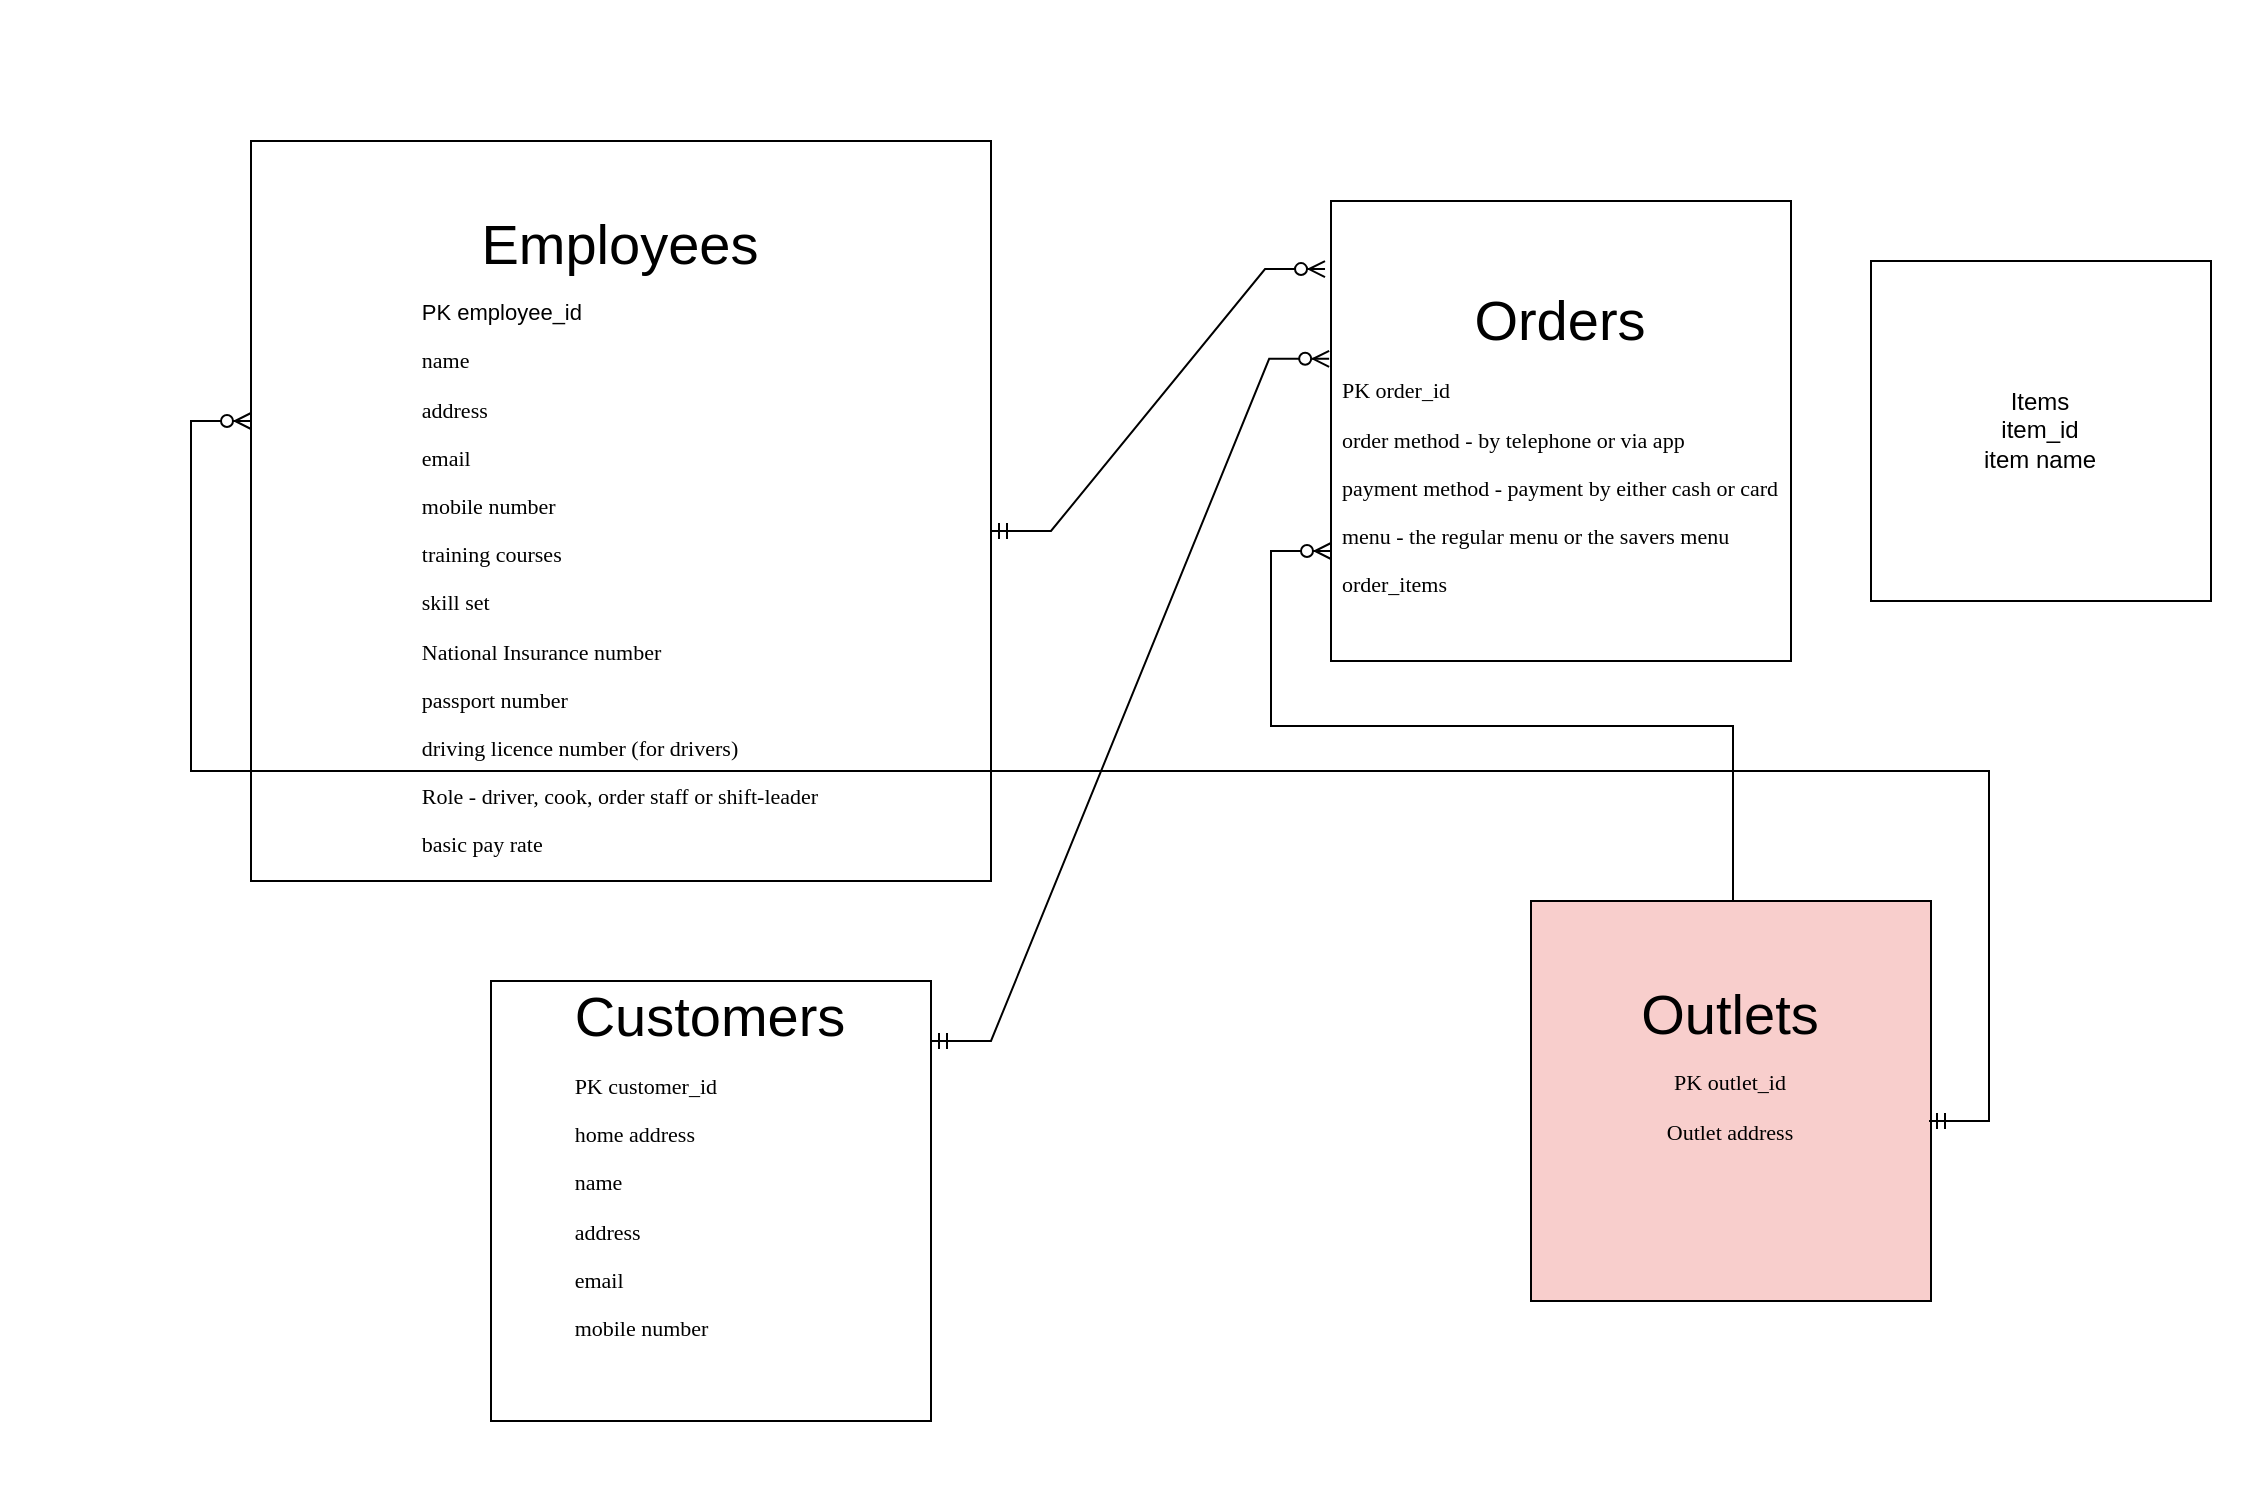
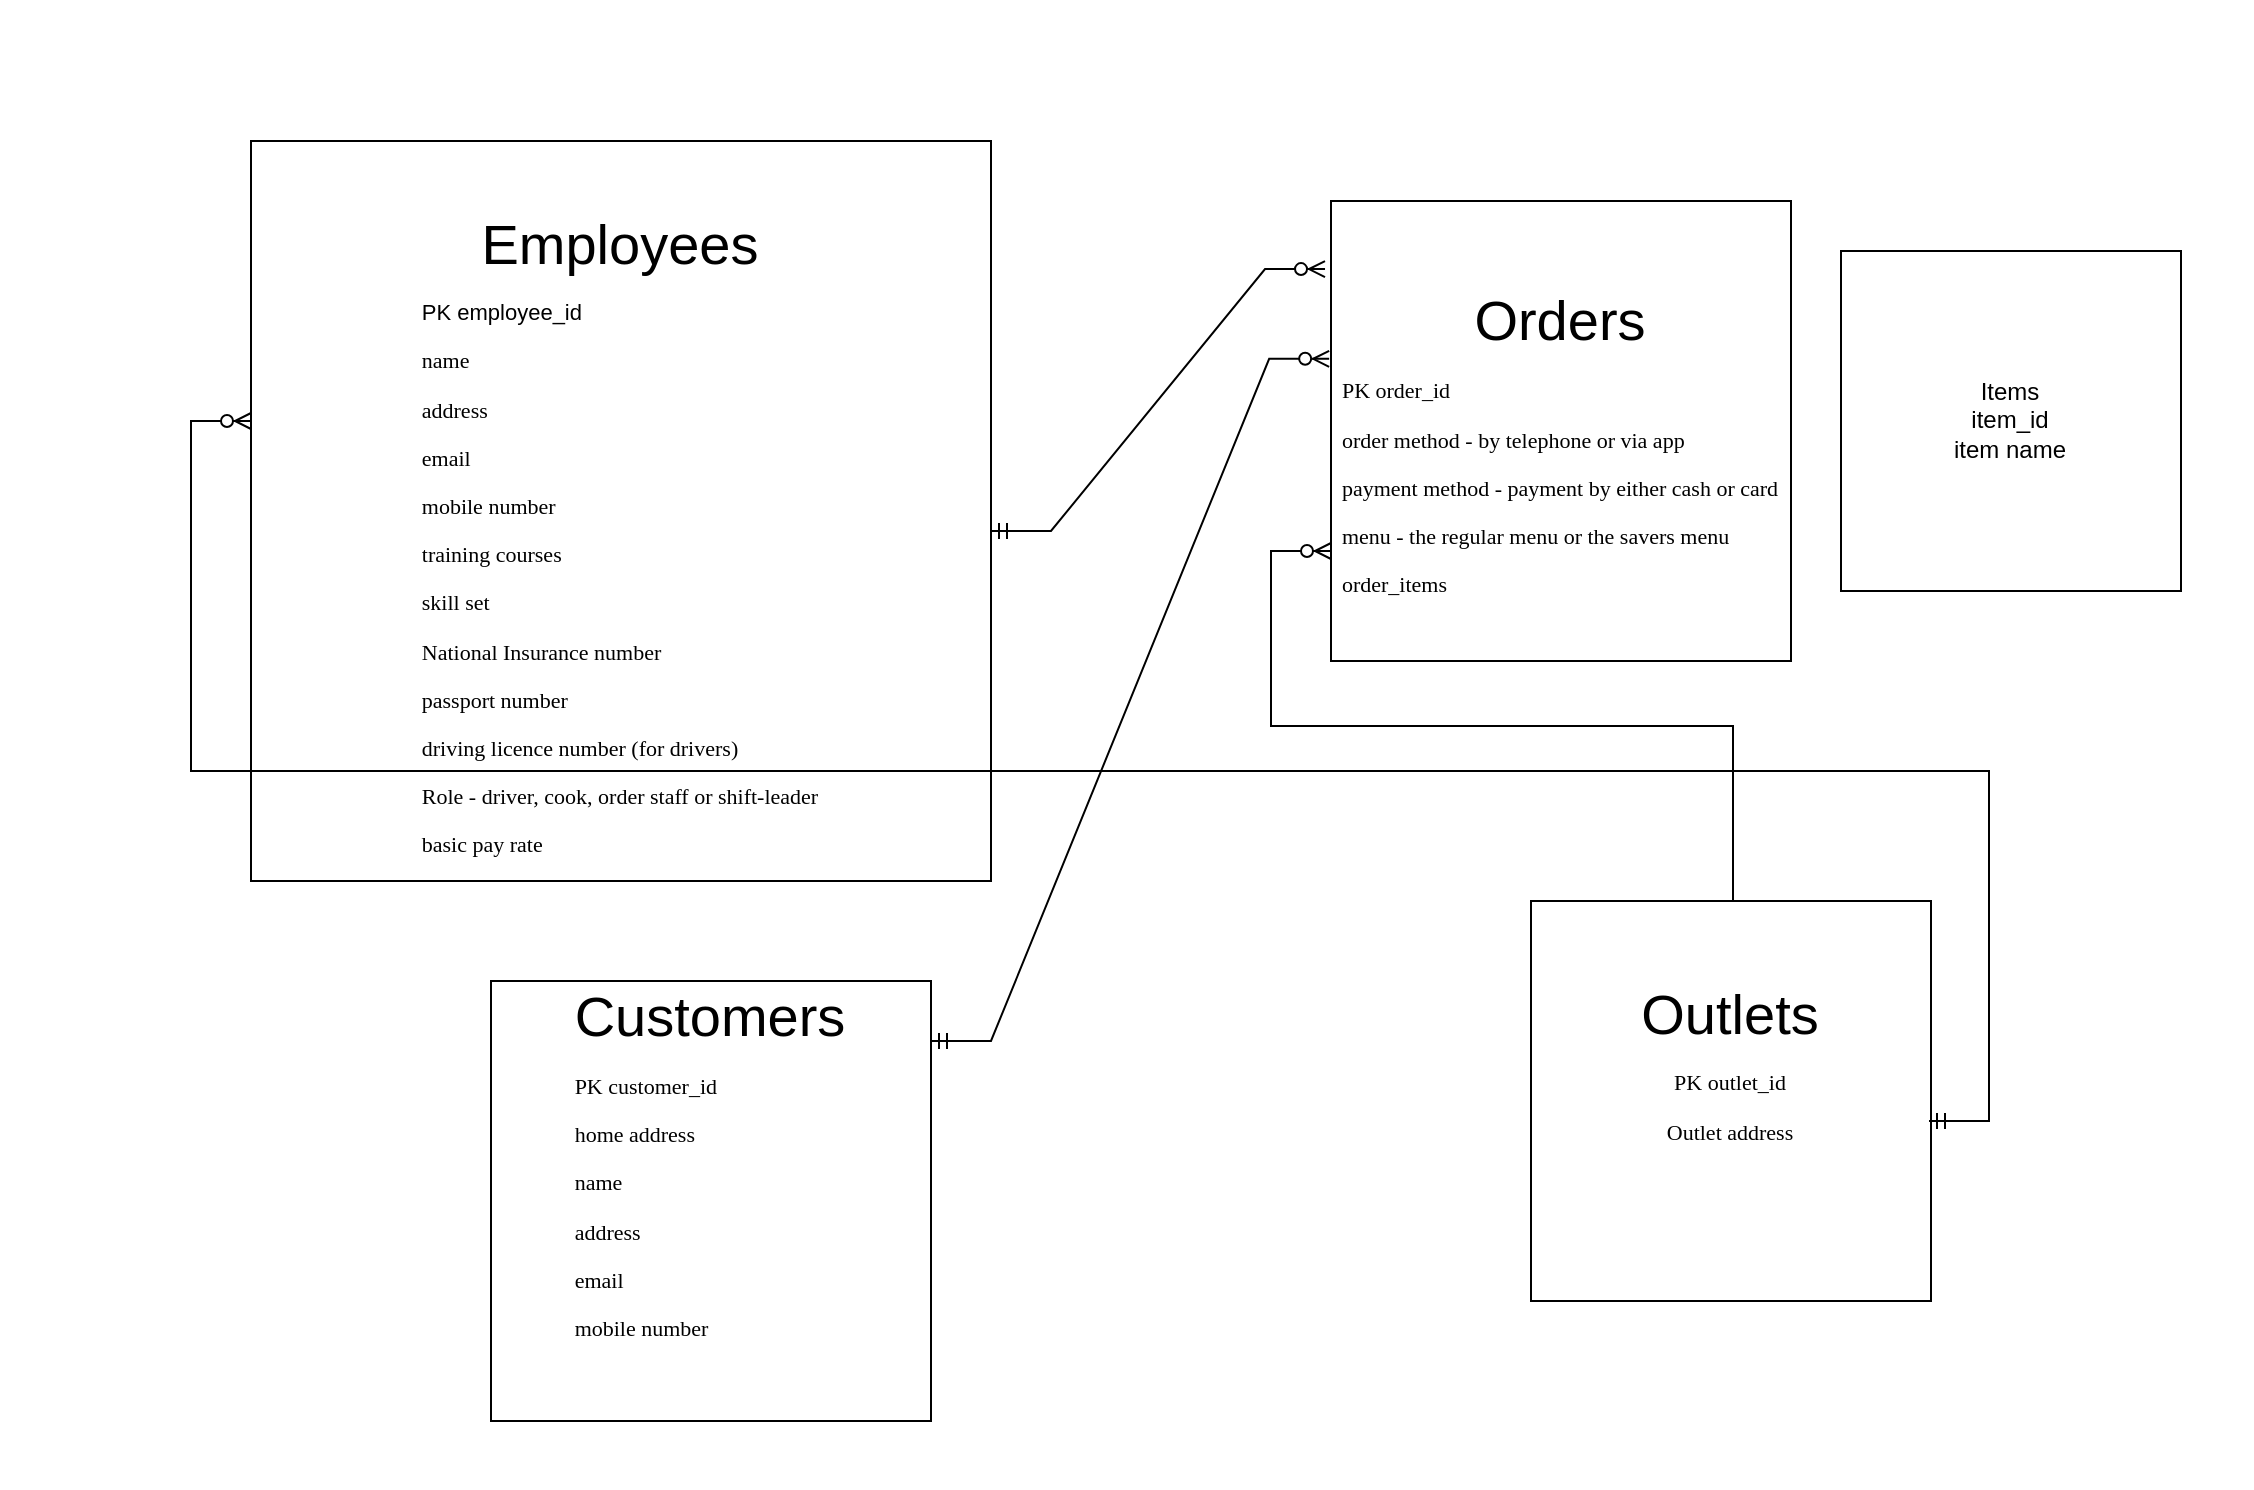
- <mxCell id="9" value="&lt;div&gt;Items&lt;/div&gt;&lt;div&gt;item_id&lt;/div&gt;&lt;div&gt;item name&lt;br&gt;&lt;/div&gt;" style="whiteSpace=wrap;html=1;aspect=fixed;" vertex="1" parent="1"><mxGeometry x="935" y="80" width="170" height="170" as="geometry" /></mxCell>
+ <mxCell id="9" value="&lt;div&gt;Items&lt;/div&gt;&lt;div&gt;item_id&lt;/div&gt;&lt;div&gt;item name&lt;br&gt;&lt;/div&gt;" style="whiteSpace=wrap;html=1;aspect=fixed;" vertex="1" parent="1"><mxGeometry x="920" y="75" width="170" height="170" as="geometry" /></mxCell>
- <mxCell id="4" value="&lt;p style=&quot;text-align: center; font-size: 11px;&quot;&gt;&lt;font style=&quot;font-size: 28px;&quot;&gt;Outlets&lt;/font&gt;&lt;/p&gt;&lt;p style=&quot;text-align: center; font-size: 11px;&quot;&gt;&lt;font style=&quot;font-size: 11px;&quot;&gt;&lt;span data-colorformula=&quot;THEMEVAL()&quot; style=&quot;font-family: Calibri;&quot;&gt;PK outlet_id&lt;/span&gt;&lt;/font&gt;&lt;/p&gt;&lt;p style=&quot;text-align: center; font-size: 11px;&quot;&gt;&lt;font style=&quot;font-size: 11px;&quot;&gt;&lt;span data-colorformula=&quot;THEMEVAL()&quot; style=&quot;font-family: Calibri;&quot;&gt;Outlet address&lt;/span&gt;&lt;/font&gt;&lt;/p&gt;&lt;p style=&quot;text-align: center; font-size: 11px;&quot;&gt;&lt;font style=&quot;font-size: 11px;&quot;&gt;&lt;br&gt;&lt;font style=&quot;font-size: 11px;&quot;&gt;&lt;br&gt;&lt;/font&gt;&lt;/font&gt;&lt;/p&gt;" style="whiteSpace=wrap;html=1;aspect=fixed;fillColor=#f8cecc;" vertex="1" parent="1"><mxGeometry x="765" y="400" width="200" height="200" as="geometry" /></mxCell>
+ <mxCell id="4" value="&lt;p style=&quot;text-align: center; font-size: 11px;&quot;&gt;&lt;font style=&quot;font-size: 28px;&quot;&gt;Outlets&lt;/font&gt;&lt;/p&gt;&lt;p style=&quot;text-align: center; font-size: 11px;&quot;&gt;&lt;font style=&quot;font-size: 11px;&quot;&gt;&lt;span data-colorformula=&quot;THEMEVAL()&quot; style=&quot;font-family: Calibri;&quot;&gt;PK outlet_id&lt;/span&gt;&lt;/font&gt;&lt;/p&gt;&lt;p style=&quot;text-align: center; font-size: 11px;&quot;&gt;&lt;font style=&quot;font-size: 11px;&quot;&gt;&lt;span data-colorformula=&quot;THEMEVAL()&quot; style=&quot;font-family: Calibri;&quot;&gt;Outlet address&lt;/span&gt;&lt;/font&gt;&lt;/p&gt;&lt;p style=&quot;text-align: center; font-size: 11px;&quot;&gt;&lt;font style=&quot;font-size: 11px;&quot;&gt;&lt;br&gt;&lt;font style=&quot;font-size: 11px;&quot;&gt;&lt;br&gt;&lt;/font&gt;&lt;/font&gt;&lt;/p&gt;" style="whiteSpace=wrap;html=1;aspect=fixed;" vertex="1" parent="1"><mxGeometry x="765" y="400" width="200" height="200" as="geometry" /></mxCell>
